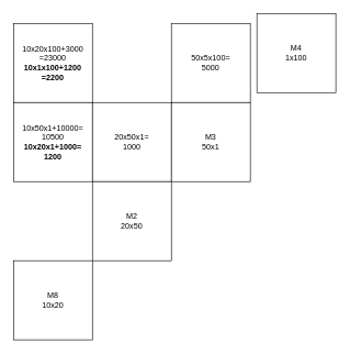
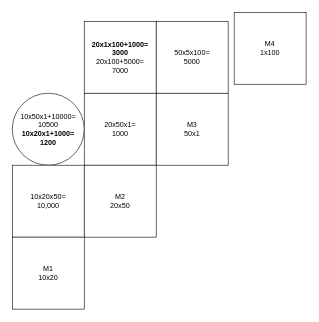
- <mxCell id="2" value="10x20x100+3000&lt;br&gt;=23000&lt;br&gt;&lt;b&gt;10x1x100+1200&lt;br&gt;=2200&lt;/b&gt;&lt;br&gt;" style="whiteSpace=wrap;html=1;aspect=fixed;" vertex="1" parent="1"><mxGeometry x="20" y="35" width="120" height="120" as="geometry" /></mxCell>
+ <mxCell id="3" value="&lt;b&gt;20x1x100+1000=&lt;br&gt;3000&lt;/b&gt;&lt;br&gt;20x100+5000=&lt;br&gt;7000&lt;br&gt;" style="whiteSpace=wrap;html=1;aspect=fixed;" vertex="1" parent="1"><mxGeometry x="140" y="35" width="120" height="120" as="geometry" /></mxCell>
- <mxCell id="6" value="10x50x1+10000=&lt;br&gt;10500&lt;br&gt;&lt;b&gt;10x20x1+1000=&lt;br&gt;1200&lt;/b&gt;&lt;br&gt;" style="whiteSpace=wrap;html=1;aspect=fixed;" vertex="1" parent="1"><mxGeometry x="20" y="155" width="120" height="120" as="geometry" /></mxCell>
+ <mxCell id="6" value="10x50x1+10000=&lt;br&gt;10500&lt;br&gt;&lt;b&gt;10x20x1+1000=&lt;br&gt;1200&lt;/b&gt;&lt;br&gt;" style="ellipse;whiteSpace=wrap;html=1;aspect=fixed;" vertex="1" parent="1"><mxGeometry x="20" y="155" width="120" height="120" as="geometry" /></mxCell>
+ <mxCell id="9" value="10x20x50=&lt;br&gt;10,000&lt;br&gt;" style="whiteSpace=wrap;html=1;aspect=fixed;" vertex="1" parent="1"><mxGeometry x="20" y="275" width="120" height="120" as="geometry" /></mxCell>
- <mxCell id="11" value="M8&lt;br&gt;10x20&lt;br&gt;" style="whiteSpace=wrap;html=1;aspect=fixed;" vertex="1" parent="1"><mxGeometry x="20" y="395" width="120" height="120" as="geometry" /></mxCell>
+ <mxCell id="11" value="M1&lt;br&gt;10x20&lt;br&gt;" style="whiteSpace=wrap;html=1;aspect=fixed;" vertex="1" parent="1"><mxGeometry x="20" y="395" width="120" height="120" as="geometry" /></mxCell>
